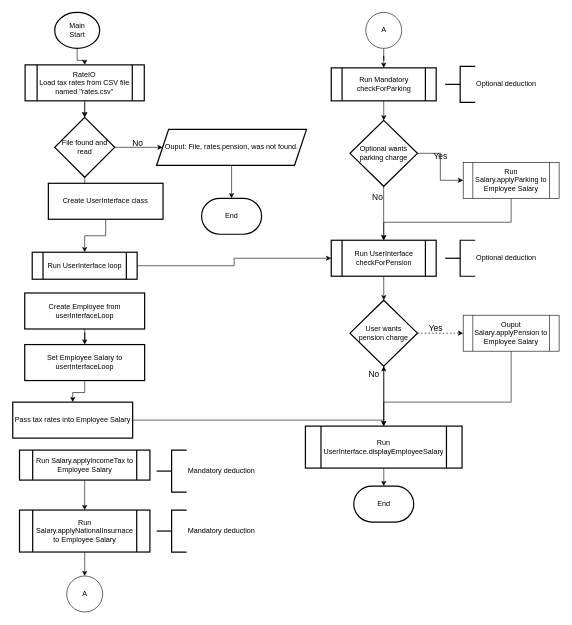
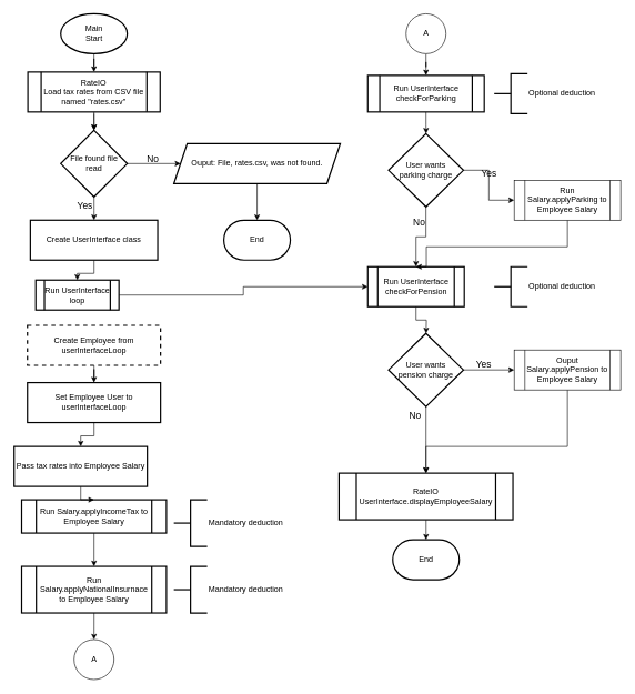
- <mxCell id="3" value="Main&lt;br&gt;Start" style="strokeWidth=2;html=1;shape=mxgraph.flowchart.start_1;whiteSpace=wrap;" parent="1" vertex="1"><mxGeometry x="90.74" y="20" width="75" height="60" as="geometry" /></mxCell>
+ <mxCell id="3" value="Main&lt;br&gt;Start" style="strokeWidth=2;html=1;shape=mxgraph.flowchart.start_1;whiteSpace=wrap;" parent="1" vertex="1"><mxGeometry x="90.74" y="20" width="100" height="60" as="geometry" /></mxCell>
- <mxCell id="23" value="Run Mandatory&lt;br&gt;checkForParking" style="shape=process;whiteSpace=wrap;html=1;backgroundOutline=1;strokeWidth=2;" parent="1" vertex="1"><mxGeometry x="552" y="112.5" width="175" height="55" as="geometry" /></mxCell>
+ <mxCell id="23" value="Run UserInterface&lt;br&gt;checkForParking" style="shape=process;whiteSpace=wrap;html=1;backgroundOutline=1;strokeWidth=2;" parent="1" vertex="1"><mxGeometry x="552" y="112.5" width="175" height="55" as="geometry" /></mxCell>
- <mxCell id="8" value="File found and read" style="strokeWidth=2;html=1;shape=mxgraph.flowchart.decision;whiteSpace=wrap;" parent="1" vertex="1"><mxGeometry x="90.77" y="195" width="100" height="100" as="geometry" /></mxCell>
+ <mxCell id="8" value="File found file read" style="strokeWidth=2;html=1;shape=mxgraph.flowchart.decision;whiteSpace=wrap;" parent="1" vertex="1"><mxGeometry x="90.77" y="195" width="100" height="100" as="geometry" /></mxCell>
- <mxCell id="10" value="&lt;div style=&quot;line-height: 110%;&quot; align=&quot;center&quot;&gt;Ouput: File, rates.pension, was not found.&lt;/div&gt;" style="shape=parallelogram;perimeter=parallelogramPerimeter;whiteSpace=wrap;html=1;fixedSize=1;strokeWidth=2;align=center;" parent="1" vertex="1"><mxGeometry x="260.75" y="215" width="250" height="60" as="geometry" /></mxCell>
+ <mxCell id="10" value="&lt;div style=&quot;line-height: 110%;&quot; align=&quot;center&quot;&gt;Ouput: File, rates.csv, was not found.&lt;/div&gt;" style="shape=parallelogram;perimeter=parallelogramPerimeter;whiteSpace=wrap;html=1;fixedSize=1;strokeWidth=2;align=center;" parent="1" vertex="1"><mxGeometry x="260.75" y="215" width="250" height="60" as="geometry" /></mxCell>
- <mxCell id="50" value="Optional wants&lt;br&gt;parking charge" style="strokeWidth=2;html=1;shape=mxgraph.flowchart.decision;whiteSpace=wrap;" parent="1" vertex="1"><mxGeometry x="583.25" y="200" width="112.5" height="110" as="geometry" /></mxCell>
+ <mxCell id="50" value="User wants&lt;br&gt;parking charge" style="strokeWidth=2;html=1;shape=mxgraph.flowchart.decision;whiteSpace=wrap;" parent="1" vertex="1"><mxGeometry x="583.25" y="200" width="112.5" height="110" as="geometry" /></mxCell>
- <mxCell id="13" value="Create UserInterface class" style="whiteSpace=wrap;html=1;strokeWidth=2;" parent="1" vertex="1"><mxGeometry x="80.14" y="305" width="191.25" height="60" as="geometry" /></mxCell>
+ <mxCell id="13" value="Create UserInterface class" style="whiteSpace=wrap;html=1;strokeWidth=2;" parent="1" vertex="1"><mxGeometry x="45.14" y="330" width="191.25" height="60" as="geometry" /></mxCell>
- <mxCell id="25" value="Run UserInterface&lt;br&gt;checkForPension" style="shape=process;whiteSpace=wrap;html=1;backgroundOutline=1;strokeWidth=2;" parent="1" vertex="1"><mxGeometry x="552" y="400" width="175" height="60" as="geometry" /></mxCell>
+ <mxCell id="25" value="Run UserInterface&lt;br&gt;checkForPension" style="shape=process;whiteSpace=wrap;html=1;backgroundOutline=1;strokeWidth=2;" parent="1" vertex="1"><mxGeometry x="552" y="400" width="145" height="60" as="geometry" /></mxCell>
- <mxCell id="15" value="Run UserInterface loop" style="shape=process;whiteSpace=wrap;html=1;backgroundOutline=1;strokeWidth=2;" parent="1" vertex="1"><mxGeometry x="53.24" y="420" width="175" height="45" as="geometry" /></mxCell>
+ <mxCell id="15" value="Run UserInterface loop" style="shape=process;whiteSpace=wrap;html=1;backgroundOutline=1;strokeWidth=2;" parent="1" vertex="1"><mxGeometry x="53.24" y="420" width="125" height="45" as="geometry" /></mxCell>
- <mxCell id="17" value="Create Employee from userInterfaceLoop" style="whiteSpace=wrap;html=1;strokeWidth=2;" parent="1" vertex="1"><mxGeometry x="40.75" y="488" width="200" height="60" as="geometry" /></mxCell>
+ <mxCell id="17" value="Create Employee from userInterfaceLoop" style="whiteSpace=wrap;html=1;strokeWidth=2;dashed=1;" parent="1" vertex="1"><mxGeometry x="40.75" y="488" width="200" height="60" as="geometry" /></mxCell>
- <mxCell id="43" value="" style="edgeStyle=orthogonalEdgeStyle;rounded=0;orthogonalLoop=1;jettySize=auto;html=1;exitX=1;exitY=0.5;exitDx=0;exitDy=0;exitPerimeter=0;dashed=1;" parent="1" source="51" target="46" edge="1"><mxGeometry relative="1" as="geometry"><mxPoint x="700.75" y="560" as="sourcePoint" /></mxGeometry></mxCell>
+ <mxCell id="43" value="" style="edgeStyle=orthogonalEdgeStyle;rounded=0;orthogonalLoop=1;jettySize=auto;html=1;exitX=1;exitY=0.5;exitDx=0;exitDy=0;exitPerimeter=0;" parent="1" source="51" target="46" edge="1"><mxGeometry relative="1" as="geometry"><mxPoint x="700.75" y="560" as="sourcePoint" /></mxGeometry></mxCell>
- <mxCell id="19" value="Set Employee Salary to userInterfaceLoop" style="whiteSpace=wrap;html=1;strokeWidth=2;" parent="1" vertex="1"><mxGeometry x="40.75" y="574" width="200" height="60" as="geometry" /></mxCell>
+ <mxCell id="19" value="Set Employee User to userInterfaceLoop" style="whiteSpace=wrap;html=1;strokeWidth=2;" parent="1" vertex="1"><mxGeometry x="40.75" y="574" width="200" height="60" as="geometry" /></mxCell>
- <mxCell id="40" value="" style="edgeStyle=orthogonalEdgeStyle;rounded=0;orthogonalLoop=1;jettySize=auto;html=1;" parent="1" source="41" target="51" edge="1"><mxGeometry relative="1" as="geometry" /></mxCell>
+ <mxCell id="40" value="" style="edgeStyle=orthogonalEdgeStyle;rounded=0;orthogonalLoop=1;jettySize=auto;html=1;" parent="1" source="41" target="21" edge="1"><mxGeometry relative="1" as="geometry" /></mxCell>
- <mxCell id="56" value="Run UserInterface.displayEmployeeSalary" style="shape=process;whiteSpace=wrap;html=1;backgroundOutline=1;strokeWidth=2;" parent="1" vertex="1"><mxGeometry x="508.87" y="710" width="261.25" height="70" as="geometry" /></mxCell>
+ <mxCell id="56" value="RateIO UserInterface.displayEmployeeSalary" style="shape=process;whiteSpace=wrap;html=1;backgroundOutline=1;strokeWidth=2;" parent="1" vertex="1"><mxGeometry x="508.87" y="710" width="261.25" height="70" as="geometry" /></mxCell>
